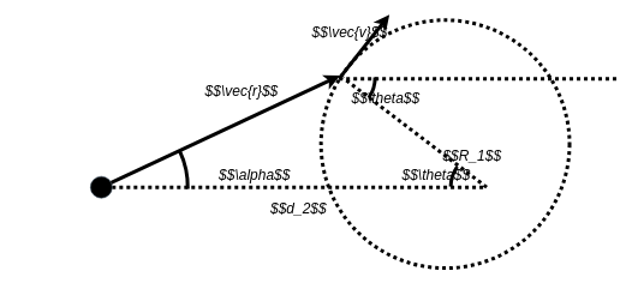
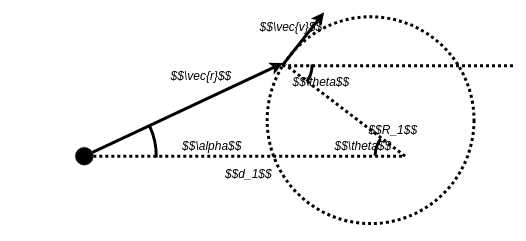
- <mxCell id="5" value="$$d_2$$" style="text;html=1;strokeColor=none;fillColor=none;align=center;verticalAlign=middle;whiteSpace=wrap;rounded=0;fontSize=20;fontStyle=2" parent="1" vertex="1"><mxGeometry x="384" y="274" width="60" height="30" as="geometry" /></mxCell>
+ <mxCell id="5" value="$$d_1$$" style="text;html=1;strokeColor=none;fillColor=none;align=center;verticalAlign=middle;whiteSpace=wrap;rounded=0;fontSize=20;fontStyle=2" parent="1" vertex="1"><mxGeometry x="384" y="274" width="60" height="30" as="geometry" /></mxCell>
